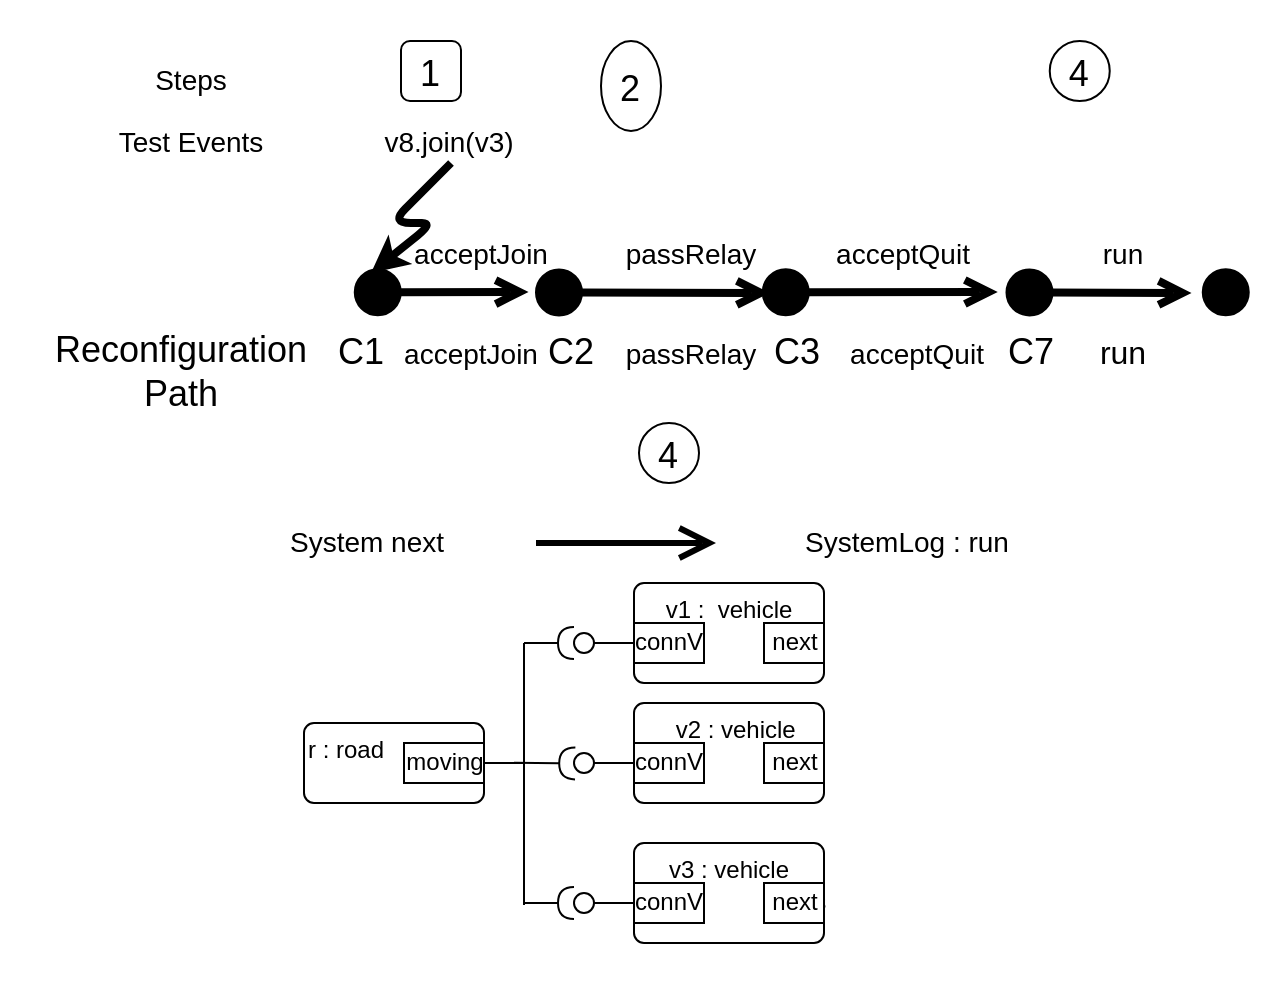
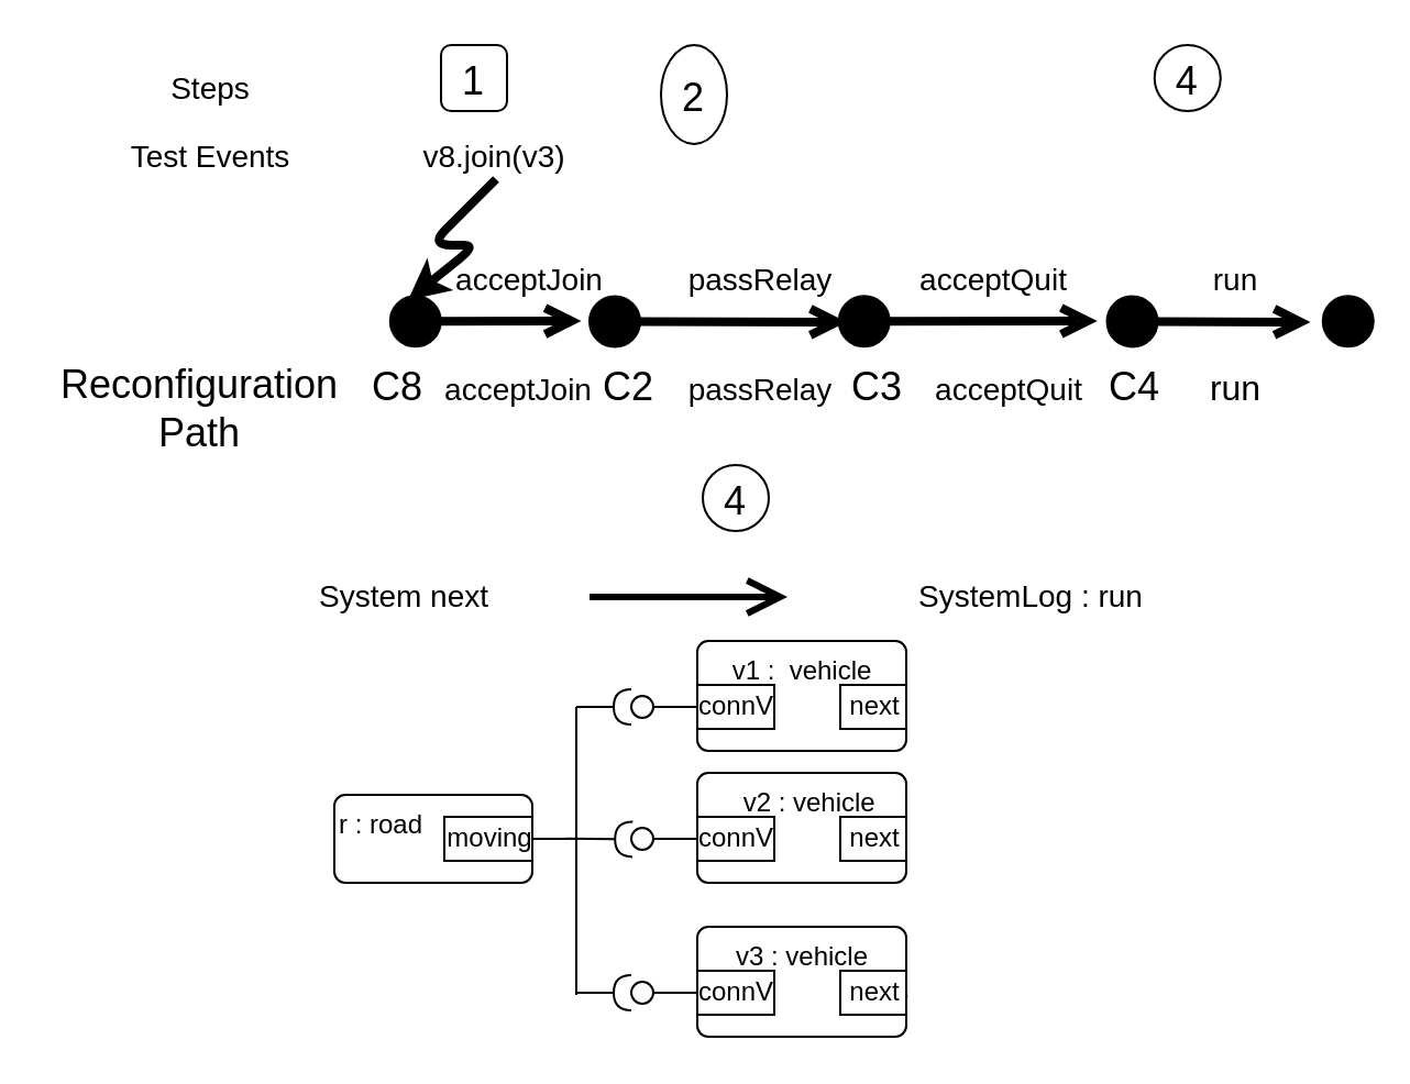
- <mxCell id="34" value="C1" style="text;html=1;align=center;verticalAlign=middle;resizable=0;points=[];autosize=1;fontSize=18;" parent="1" vertex="1"><mxGeometry x="160" y="161" width="40" height="30" as="geometry" /></mxCell>
+ <mxCell id="34" value="C8" style="text;html=1;align=center;verticalAlign=middle;resizable=0;points=[];autosize=1;fontSize=18;" parent="1" vertex="1"><mxGeometry x="160" y="161" width="40" height="30" as="geometry" /></mxCell>
- <mxCell id="38" value="C7" style="text;html=1;align=center;verticalAlign=middle;resizable=0;points=[];autosize=1;fontSize=18;" parent="1" vertex="1"><mxGeometry x="495" y="161" width="40" height="30" as="geometry" /></mxCell>
+ <mxCell id="38" value="C4" style="text;html=1;align=center;verticalAlign=middle;resizable=0;points=[];autosize=1;fontSize=18;" parent="1" vertex="1"><mxGeometry x="495" y="161" width="40" height="30" as="geometry" /></mxCell>
- <mxCell id="4" value="&lt;font style=&quot;font-size: 14px&quot;&gt;SystemLog : run&lt;/font&gt;" style="text;html=1;align=center;verticalAlign=middle;resizable=0;points=[];autosize=1;" parent="1" vertex="1"><mxGeometry x="392.5" y="261" width="120" height="20" as="geometry" /></mxCell>
+ <mxCell id="4" value="&lt;font style=&quot;font-size: 14px&quot;&gt;SystemLog : run&lt;/font&gt;" style="text;html=1;align=center;verticalAlign=middle;resizable=0;points=[];autosize=1;" parent="1" vertex="1"><mxGeometry x="407.5" y="261" width="120" height="20" as="geometry" /></mxCell>
